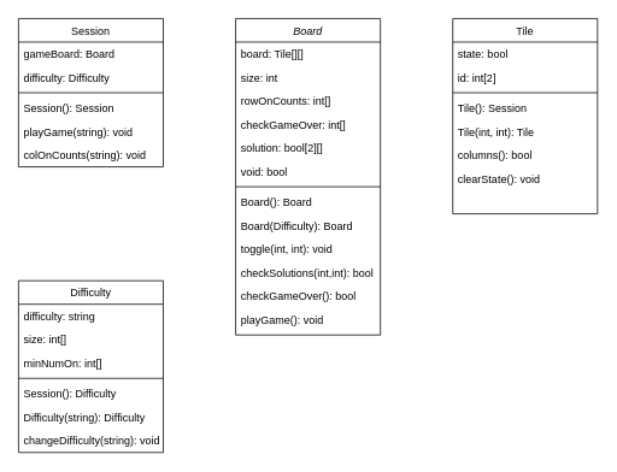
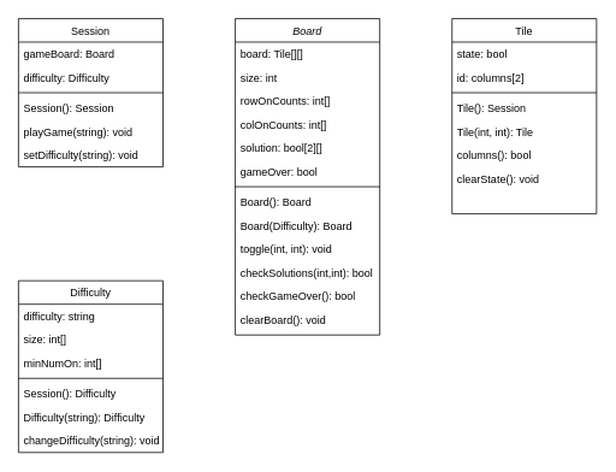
- <mxCell id="33" value="id: int[2]" style="text;align=left;verticalAlign=top;spacingLeft=4;spacingRight=4;overflow=hidden;rotatable=0;points=[[0,0.5],[1,0.5]];portConstraint=eastwest;rounded=0;shadow=0;html=0;" parent="31" vertex="1"><mxGeometry y="52" width="160" height="26" as="geometry" /></mxCell>
+ <mxCell id="33" value="id: columns[2]" style="text;align=left;verticalAlign=top;spacingLeft=4;spacingRight=4;overflow=hidden;rotatable=0;points=[[0,0.5],[1,0.5]];portConstraint=eastwest;rounded=0;shadow=0;html=0;" parent="31" vertex="1"><mxGeometry y="52" width="160" height="26" as="geometry" /></mxCell>
- <mxCell id="6" value="checkGameOver: int[]" style="text;align=left;verticalAlign=top;spacingLeft=4;spacingRight=4;overflow=hidden;rotatable=0;points=[[0,0.5],[1,0.5]];portConstraint=eastwest;rounded=0;shadow=0;html=0;" parent="2" vertex="1"><mxGeometry y="104" width="160" height="26" as="geometry" /></mxCell>
+ <mxCell id="6" value="colOnCounts: int[]" style="text;align=left;verticalAlign=top;spacingLeft=4;spacingRight=4;overflow=hidden;rotatable=0;points=[[0,0.5],[1,0.5]];portConstraint=eastwest;rounded=0;shadow=0;html=0;" parent="2" vertex="1"><mxGeometry y="104" width="160" height="26" as="geometry" /></mxCell>
- <mxCell id="22" value="colOnCounts(string): void" style="text;align=left;verticalAlign=top;spacingLeft=4;spacingRight=4;overflow=hidden;rotatable=0;points=[[0,0.5],[1,0.5]];portConstraint=eastwest;fontStyle=0" parent="16" vertex="1"><mxGeometry y="138" width="160" height="26" as="geometry" /></mxCell>
+ <mxCell id="22" value="setDifficulty(string): void" style="text;align=left;verticalAlign=top;spacingLeft=4;spacingRight=4;overflow=hidden;rotatable=0;points=[[0,0.5],[1,0.5]];portConstraint=eastwest;fontStyle=0" parent="16" vertex="1"><mxGeometry y="138" width="160" height="26" as="geometry" /></mxCell>
- <mxCell id="8" value="void: bool" style="text;align=left;verticalAlign=top;spacingLeft=4;spacingRight=4;overflow=hidden;rotatable=0;points=[[0,0.5],[1,0.5]];portConstraint=eastwest;rounded=0;shadow=0;html=0;" parent="2" vertex="1"><mxGeometry y="156" width="160" height="26" as="geometry" /></mxCell>
+ <mxCell id="8" value="gameOver: bool" style="text;align=left;verticalAlign=top;spacingLeft=4;spacingRight=4;overflow=hidden;rotatable=0;points=[[0,0.5],[1,0.5]];portConstraint=eastwest;rounded=0;shadow=0;html=0;" parent="2" vertex="1"><mxGeometry y="156" width="160" height="26" as="geometry" /></mxCell>
- <mxCell id="15" value="playGame(): void" style="text;align=left;verticalAlign=top;spacingLeft=4;spacingRight=4;overflow=hidden;rotatable=0;points=[[0,0.5],[1,0.5]];portConstraint=eastwest;" parent="2" vertex="1"><mxGeometry y="320" width="160" height="26" as="geometry" /></mxCell>
+ <mxCell id="15" value="clearBoard(): void" style="text;align=left;verticalAlign=top;spacingLeft=4;spacingRight=4;overflow=hidden;rotatable=0;points=[[0,0.5],[1,0.5]];portConstraint=eastwest;" parent="2" vertex="1"><mxGeometry y="320" width="160" height="26" as="geometry" /></mxCell>
